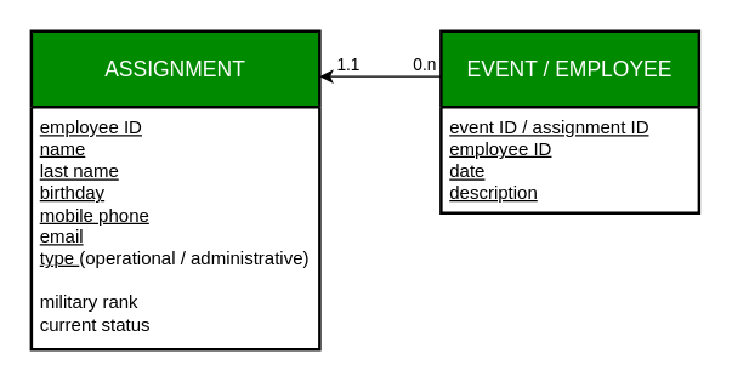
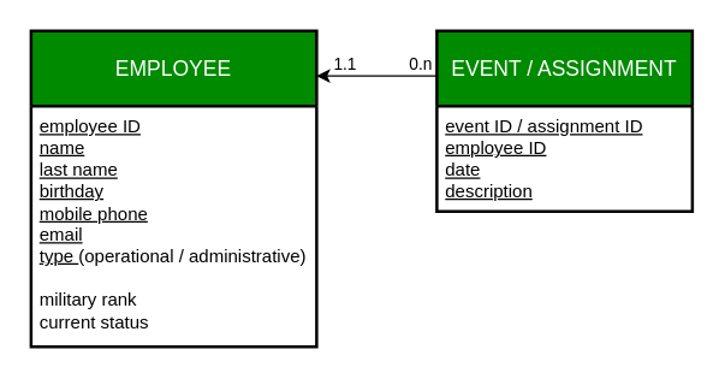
- <mxCell id="2" value="ASSIGNMENT" style="swimlane;childLayout=stackLayout;horizontal=1;startSize=50;horizontalStack=0;rounded=0;fontSize=14;fontStyle=0;strokeWidth=2;resizeParent=0;resizeLast=1;shadow=0;dashed=0;align=center;arcSize=4;whiteSpace=wrap;html=1;fillColor=#008a00;fontColor=#ffffff;strokeColor=#000000;swimlaneFillColor=#FFFFFF;" parent="1" vertex="1"><mxGeometry x="20" y="20" width="190" height="210" as="geometry" /></mxCell>
+ <mxCell id="2" value="EMPLOYEE" style="swimlane;childLayout=stackLayout;horizontal=1;startSize=50;horizontalStack=0;rounded=0;fontSize=14;fontStyle=0;strokeWidth=2;resizeParent=0;resizeLast=1;shadow=0;dashed=0;align=center;arcSize=4;whiteSpace=wrap;html=1;fillColor=#008a00;fontColor=#ffffff;strokeColor=#000000;swimlaneFillColor=#FFFFFF;" parent="1" vertex="1"><mxGeometry x="20" y="20" width="190" height="210" as="geometry" /></mxCell>
- <mxCell id="4" value="EVENT / EMPLOYEE" style="swimlane;childLayout=stackLayout;horizontal=1;startSize=50;horizontalStack=0;rounded=0;fontSize=14;fontStyle=0;strokeWidth=2;resizeParent=0;resizeLast=1;shadow=0;dashed=0;align=center;arcSize=4;whiteSpace=wrap;html=1;fillColor=#008a00;fontColor=#ffffff;strokeColor=#000000;swimlaneFillColor=#FFFFFF;" parent="1" vertex="1"><mxGeometry x="290" y="20" width="170" height="120" as="geometry" /></mxCell>
+ <mxCell id="4" value="EVENT / ASSIGNMENT" style="swimlane;childLayout=stackLayout;horizontal=1;startSize=50;horizontalStack=0;rounded=0;fontSize=14;fontStyle=0;strokeWidth=2;resizeParent=0;resizeLast=1;shadow=0;dashed=0;align=center;arcSize=4;whiteSpace=wrap;html=1;fillColor=#008a00;fontColor=#ffffff;strokeColor=#000000;swimlaneFillColor=#FFFFFF;" parent="1" vertex="1"><mxGeometry x="290" y="20" width="170" height="120" as="geometry" /></mxCell>
